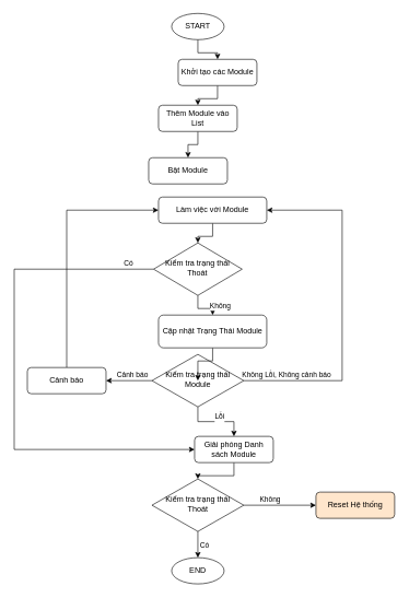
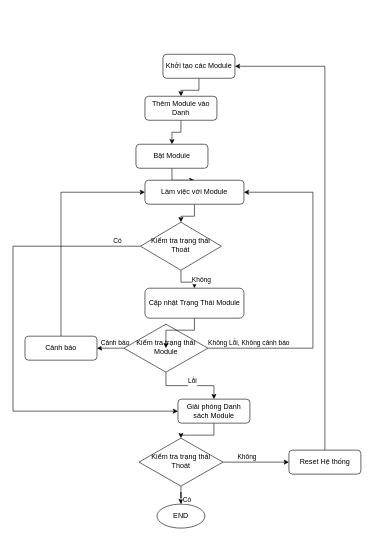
- <mxCell id="5" value="START" style="ellipse;whiteSpace=wrap;html=1;" vertex="1" parent="1"><mxGeometry x="260.91" y="20" width="80" height="40" as="geometry" /></mxCell>
- <mxCell id="4" style="edgeStyle=orthogonalEdgeStyle;rounded=0;orthogonalLoop=1;jettySize=auto;html=1;entryX=0.5;entryY=0;entryDx=0;entryDy=0;" edge="1" parent="1" source="5" target="3"><mxGeometry relative="1" as="geometry" /></mxCell>
+ <mxCell id="24" style="edgeStyle=orthogonalEdgeStyle;rounded=0;orthogonalLoop=1;jettySize=auto;html=1;entryX=1;entryY=0.5;entryDx=0;entryDy=0;" edge="1" parent="1" source="25" target="3"><mxGeometry relative="1" as="geometry"><Array as="points"><mxPoint x="540.91" y="110" /></Array></mxGeometry></mxCell>
- <mxCell id="8" value="Thêm Module vào List" style="rounded=1;whiteSpace=wrap;html=1;fontSize=12;glass=0;strokeWidth=1;shadow=0;" vertex="1" parent="1"><mxGeometry x="240.91" y="160" width="120" height="40" as="geometry" /></mxCell>
+ <mxCell id="8" value="Thêm Module vào Danh" style="rounded=1;whiteSpace=wrap;html=1;fontSize=12;glass=0;strokeWidth=1;shadow=0;" vertex="1" parent="1"><mxGeometry x="240.91" y="160" width="120" height="40" as="geometry" /></mxCell>
+ <mxCell id="9" style="edgeStyle=orthogonalEdgeStyle;rounded=0;orthogonalLoop=1;jettySize=auto;html=1;entryX=0.5;entryY=0;entryDx=0;entryDy=0;" edge="1" parent="1" source="10" target="14"><mxGeometry relative="1" as="geometry" /></mxCell>
- <mxCell id="21" value="Kiểm tra trạng thái Module" style="rhombus;whiteSpace=wrap;html=1;shadow=0;fontFamily=Helvetica;fontSize=12;align=center;strokeWidth=1;spacing=6;spacingTop=-4;" vertex="1" parent="1"><mxGeometry x="230.91" y="540" width="140" height="80" as="geometry" /></mxCell>
+ <mxCell id="21" value="Kiểm tra trạng thái Module" style="rhombus;whiteSpace=wrap;html=1;shadow=0;fontFamily=Helvetica;fontSize=12;align=center;strokeWidth=1;spacing=6;spacingTop=-4;" vertex="1" parent="1"><mxGeometry x="205.91" y="540" width="140" height="80" as="geometry" /></mxCell>
- <mxCell id="25" value="Reset Hệ thống" style="rounded=1;whiteSpace=wrap;html=1;fontSize=12;glass=0;strokeWidth=1;shadow=0;fillColor=#ffe6cc;" vertex="1" parent="1"><mxGeometry x="480.91" y="750" width="120" height="40" as="geometry" /></mxCell>
+ <mxCell id="25" value="Reset Hệ thống" style="rounded=1;whiteSpace=wrap;html=1;fontSize=12;glass=0;strokeWidth=1;shadow=0;" vertex="1" parent="1"><mxGeometry x="480.91" y="750" width="120" height="40" as="geometry" /></mxCell>
- <mxCell id="6" value="END" style="ellipse;whiteSpace=wrap;html=1;" vertex="1" parent="1"><mxGeometry x="260.91" y="850" width="80" height="40" as="geometry" /></mxCell>
+ <mxCell id="6" value="END" style="ellipse;whiteSpace=wrap;html=1;" vertex="1" parent="1"><mxGeometry x="260.91" y="840" width="80" height="40" as="geometry" /></mxCell>
